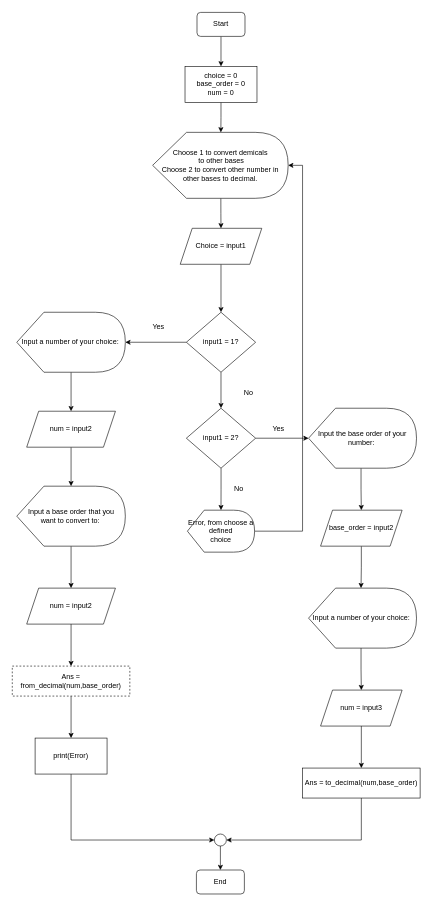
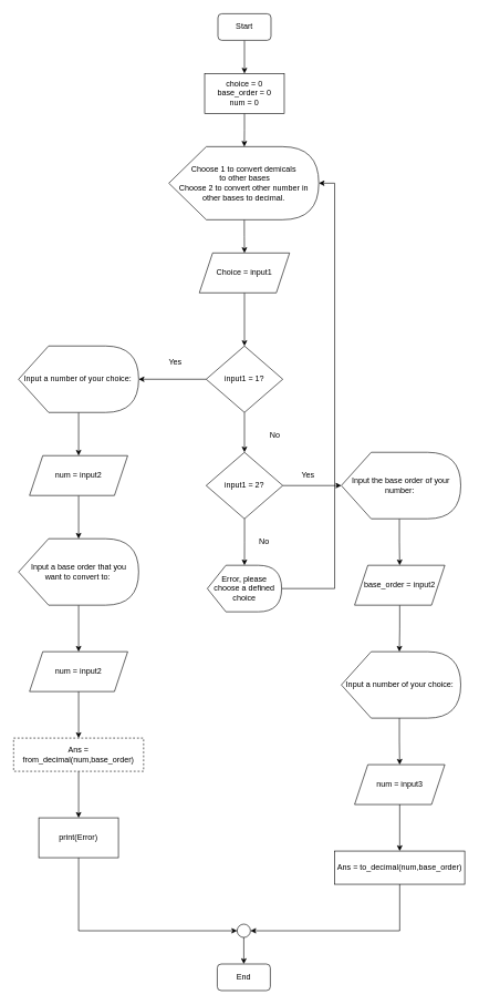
- <mxCell id="36" value="Error, from choose a defined&lt;br&gt;choice" style="shape=display;whiteSpace=wrap;html=1;" parent="1" vertex="1"><mxGeometry x="312" y="850" width="112" height="70" as="geometry" /></mxCell>
+ <mxCell id="36" value="Error, please choose a defined&lt;br&gt;choice" style="shape=display;whiteSpace=wrap;html=1;" parent="1" vertex="1"><mxGeometry x="312" y="850" width="112" height="70" as="geometry" /></mxCell>
